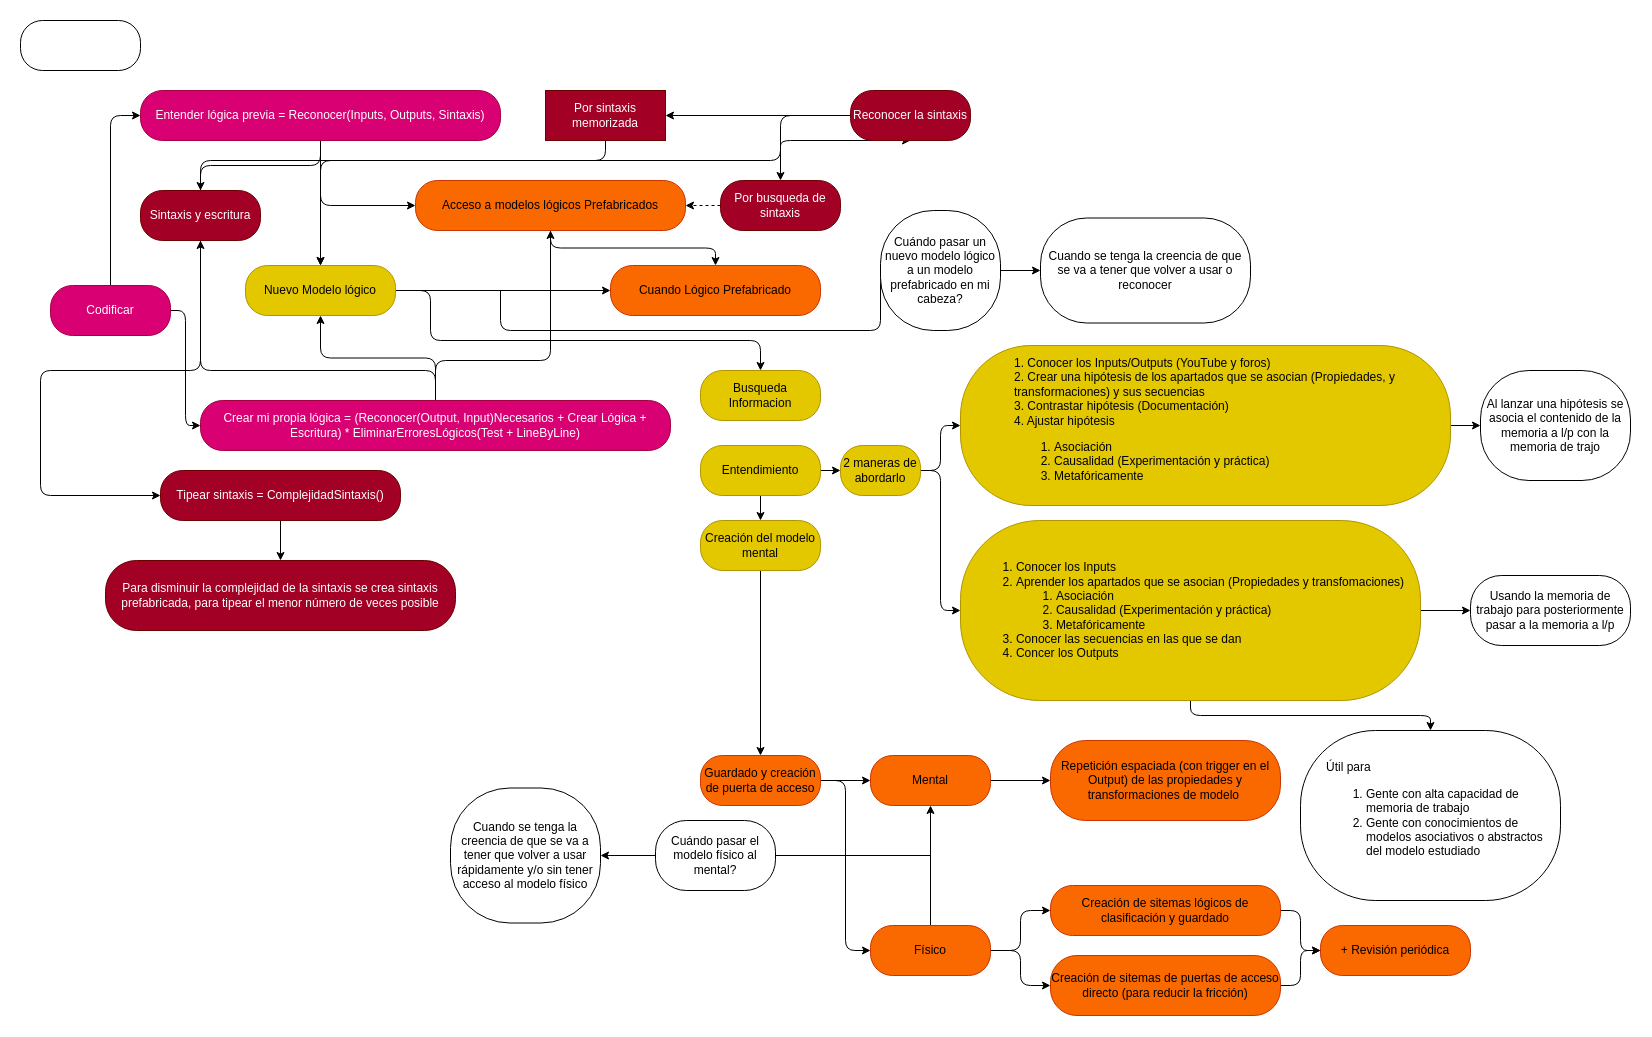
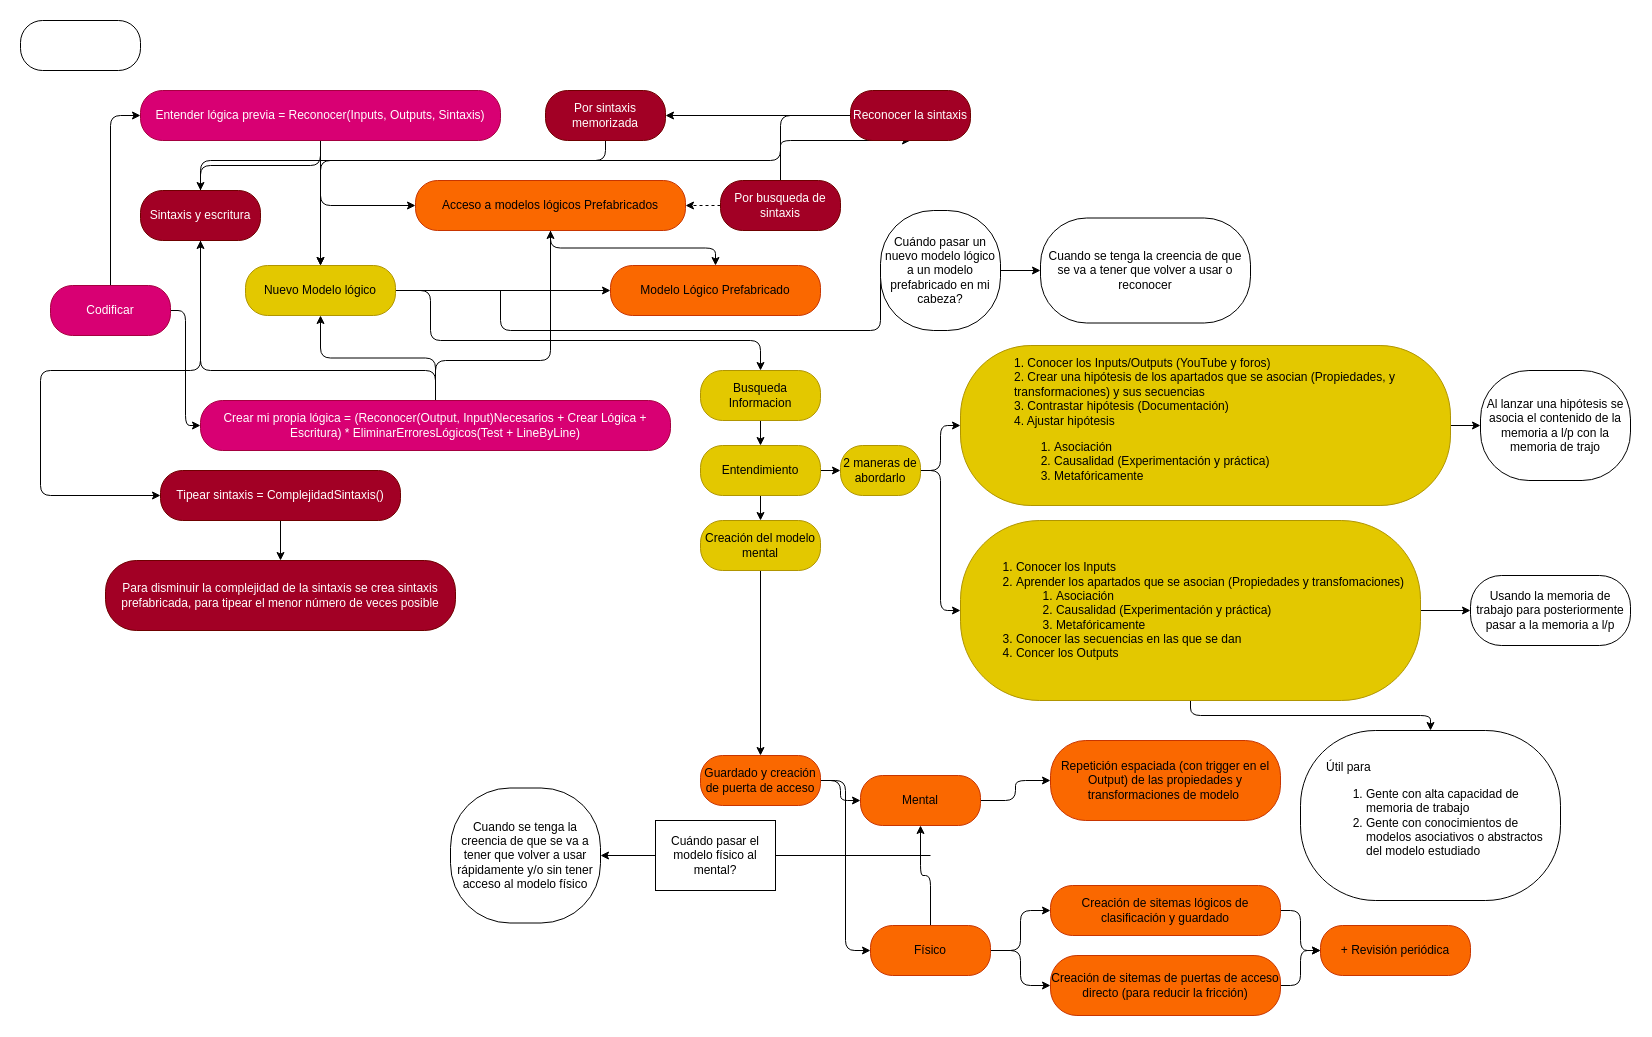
- <mxCell id="42" value="Por sintaxis memorizada" style="whiteSpace=wrap;html=1;arcSize=44;fillColor=#a20025;strokeColor=#6F0000;fontColor=#ffffff;rounded=0;" parent="1" vertex="1"><mxGeometry x="545" y="90" width="120" height="50" as="geometry" /></mxCell>
+ <mxCell id="42" value="Por sintaxis memorizada" style="rounded=1;whiteSpace=wrap;html=1;arcSize=44;fillColor=#a20025;strokeColor=#6F0000;fontColor=#ffffff;" parent="1" vertex="1"><mxGeometry x="545" y="90" width="120" height="50" as="geometry" /></mxCell>
- <mxCell id="35" style="edgeStyle=orthogonalEdgeStyle;html=1;entryX=0.5;entryY=0;entryDx=0;entryDy=0;" edge="1" parent="1" source="37" target="44"><mxGeometry relative="1" as="geometry" /></mxCell>
+ <mxCell id="35" style="edgeStyle=orthogonalEdgeStyle;html=1;entryX=0.5;entryY=0;entryDx=0;entryDy=0;endArrow=none;" edge="1" parent="1" source="37" target="44"><mxGeometry relative="1" as="geometry" /></mxCell>
- <mxCell id="30" value="Cuando Lógico Prefabricado" style="rounded=1;whiteSpace=wrap;html=1;arcSize=44;fillColor=#fa6800;strokeColor=#C73500;fontColor=#000000;" parent="1" vertex="1"><mxGeometry x="610" y="265" width="210" height="50" as="geometry" /></mxCell>
+ <mxCell id="30" value="Modelo Lógico Prefabricado" style="rounded=1;whiteSpace=wrap;html=1;arcSize=44;fillColor=#fa6800;strokeColor=#C73500;fontColor=#000000;" parent="1" vertex="1"><mxGeometry x="610" y="265" width="210" height="50" as="geometry" /></mxCell>
+ <mxCell id="45" value="" style="edgeStyle=orthogonalEdgeStyle;html=1;endArrow=classic;endFill=1;" parent="1" source="46" target="20" edge="1"><mxGeometry relative="1" as="geometry" /></mxCell>
- <mxCell id="52" value="Mental" style="rounded=1;whiteSpace=wrap;html=1;arcSize=44;fillColor=#fa6800;strokeColor=#C73500;fontColor=#000000;" parent="1" vertex="1"><mxGeometry x="870" y="755" width="120" height="50" as="geometry" /></mxCell>
+ <mxCell id="52" value="Mental" style="rounded=1;whiteSpace=wrap;html=1;arcSize=44;fillColor=#fa6800;strokeColor=#C73500;fontColor=#000000;" parent="1" vertex="1"><mxGeometry x="860" y="775" width="120" height="50" as="geometry" /></mxCell>
- <mxCell id="64" value="Cuándo pasar el modelo físico al mental?" style="rounded=1;whiteSpace=wrap;html=1;arcSize=44;" parent="1" vertex="1"><mxGeometry x="655" y="820" width="120" height="70" as="geometry" /></mxCell>
+ <mxCell id="64" value="Cuándo pasar el modelo físico al mental?" style="whiteSpace=wrap;html=1;arcSize=44;rounded=0;" parent="1" vertex="1"><mxGeometry x="655" y="820" width="120" height="70" as="geometry" /></mxCell>
